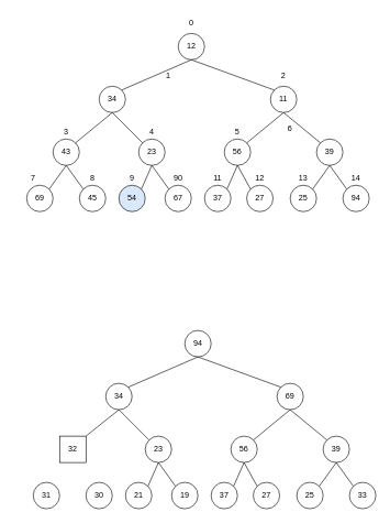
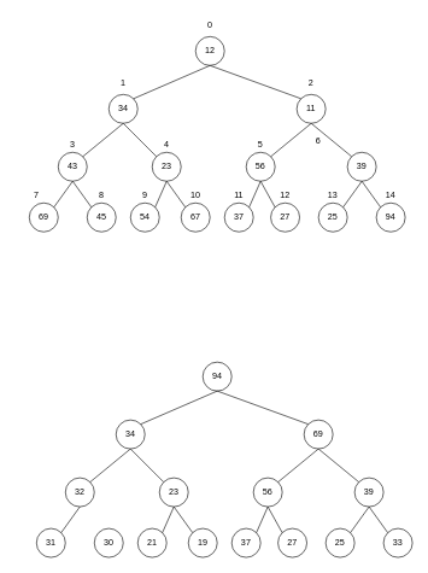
- <mxCell id="32" value="1" style="text;html=1;strokeColor=none;fillColor=none;align=center;verticalAlign=middle;whiteSpace=wrap;rounded=0;" vertex="1" parent="1"><mxGeometry x="225" y="100" width="60" height="30" as="geometry" /></mxCell>
+ <mxCell id="32" value="1" style="text;html=1;strokeColor=none;fillColor=none;align=center;verticalAlign=middle;whiteSpace=wrap;rounded=0;" vertex="1" parent="1"><mxGeometry x="140" y="100" width="60" height="30" as="geometry" /></mxCell>
- <mxCell id="41" value="90" style="text;html=1;strokeColor=none;fillColor=none;align=center;verticalAlign=middle;whiteSpace=wrap;rounded=0;" vertex="1" parent="1"><mxGeometry x="240" y="255" width="60" height="30" as="geometry" /></mxCell>
+ <mxCell id="41" value="10" style="text;html=1;strokeColor=none;fillColor=none;align=center;verticalAlign=middle;whiteSpace=wrap;rounded=0;" vertex="1" parent="1"><mxGeometry x="240" y="255" width="60" height="30" as="geometry" /></mxCell>
- <mxCell id="17" value="54" style="ellipse;whiteSpace=wrap;html=1;aspect=fixed;fillColor=#dae8fc;" vertex="1" parent="1"><mxGeometry x="180" y="280" width="40" height="40" as="geometry" /></mxCell>
+ <mxCell id="17" value="54" style="ellipse;whiteSpace=wrap;html=1;aspect=fixed;" vertex="1" parent="1"><mxGeometry x="180" y="280" width="40" height="40" as="geometry" /></mxCell>
- <mxCell id="49" value="32" style="whiteSpace=wrap;html=1;aspect=fixed;rounded=0;" vertex="1" parent="1"><mxGeometry x="90" y="660" width="40" height="40" as="geometry" /></mxCell>
+ <mxCell id="49" value="32" style="ellipse;whiteSpace=wrap;html=1;aspect=fixed;" vertex="1" parent="1"><mxGeometry x="90" y="660" width="40" height="40" as="geometry" /></mxCell>
+ <mxCell id="67" value="" style="endArrow=none;html=1;rounded=0;entryX=0.5;entryY=1;entryDx=0;entryDy=0;exitX=1;exitY=0;exitDx=0;exitDy=0;" edge="1" parent="1" source="59" target="49"><mxGeometry width="50" height="50" relative="1" as="geometry"><mxPoint x="320" y="890" as="sourcePoint" /><mxPoint x="280" y="800" as="targetPoint" /></mxGeometry></mxCell>
